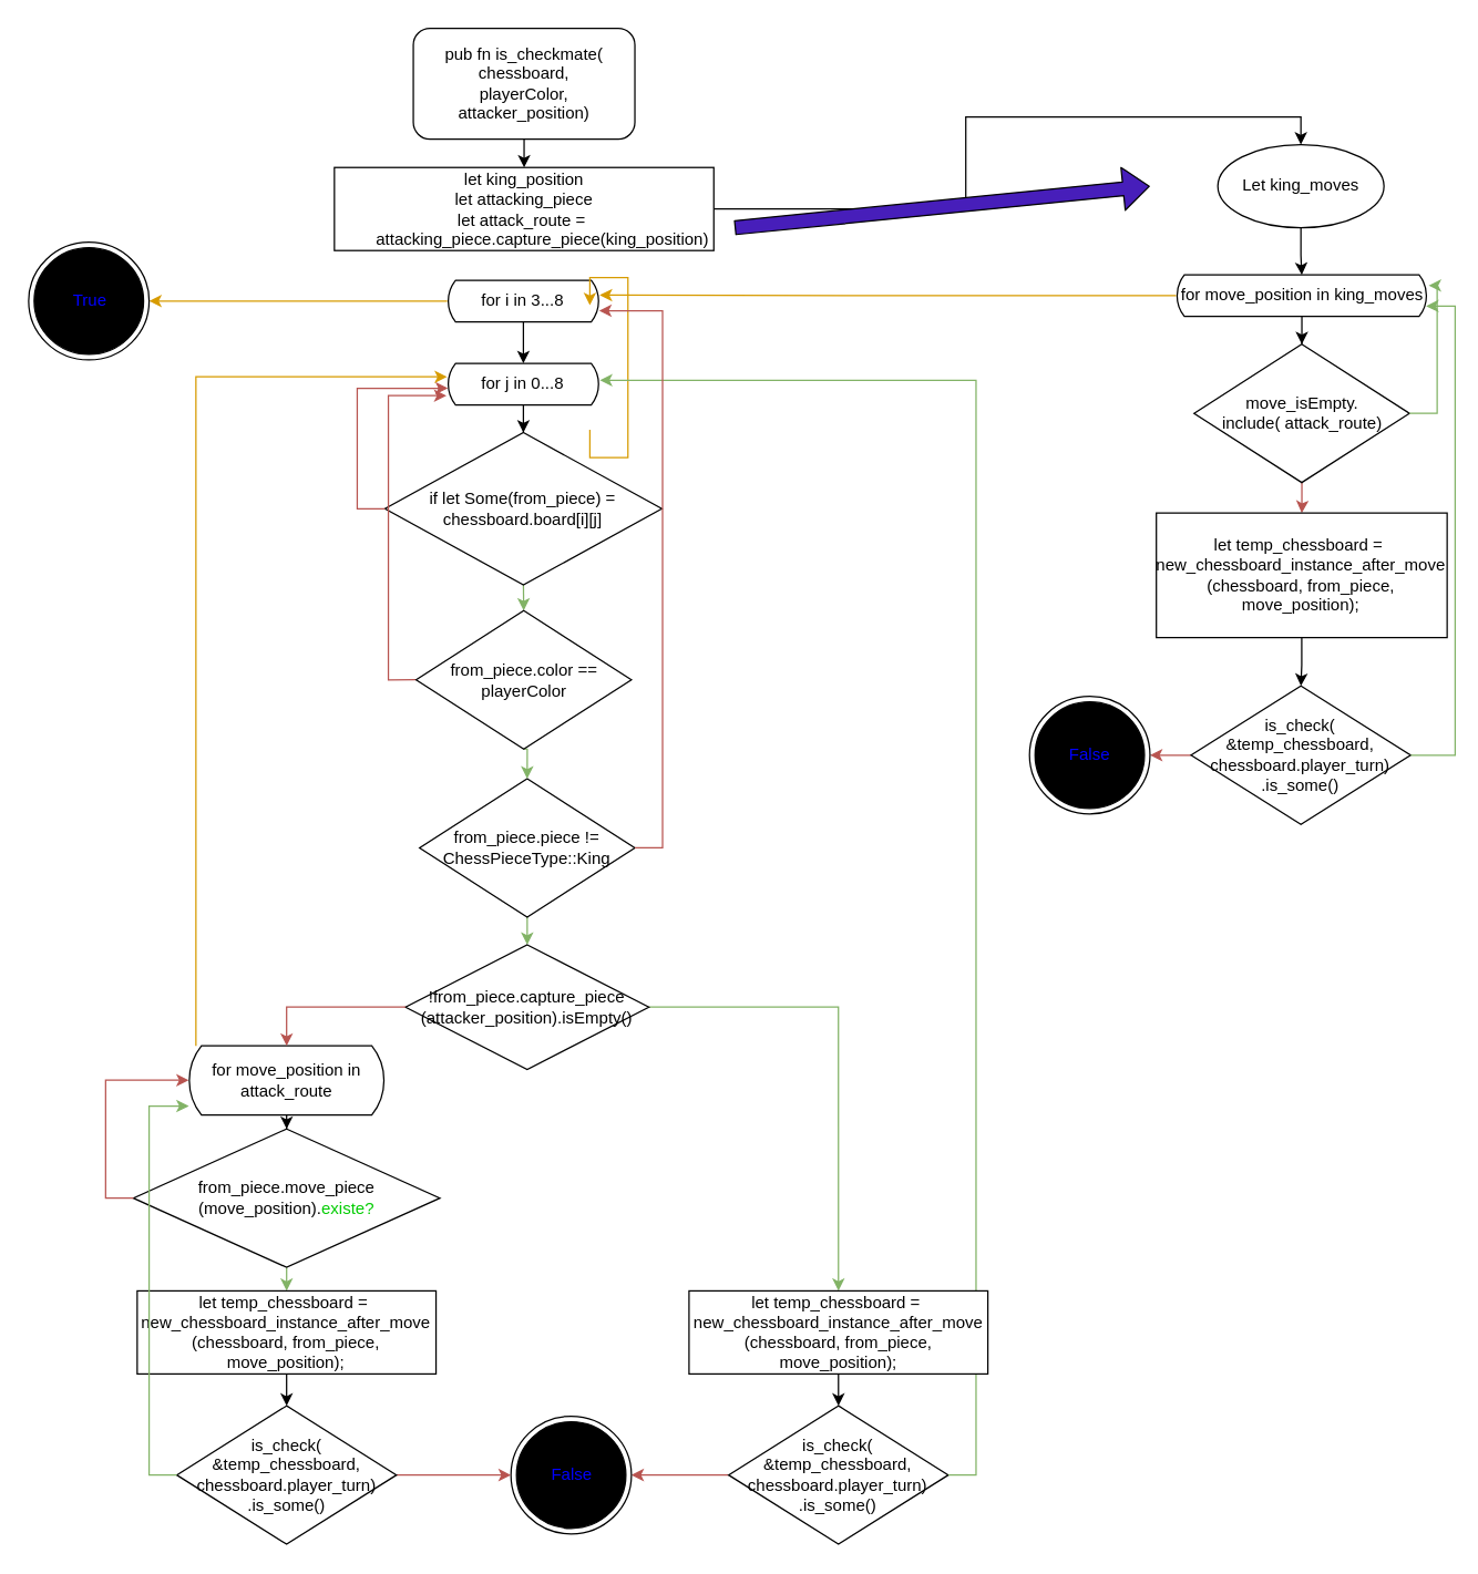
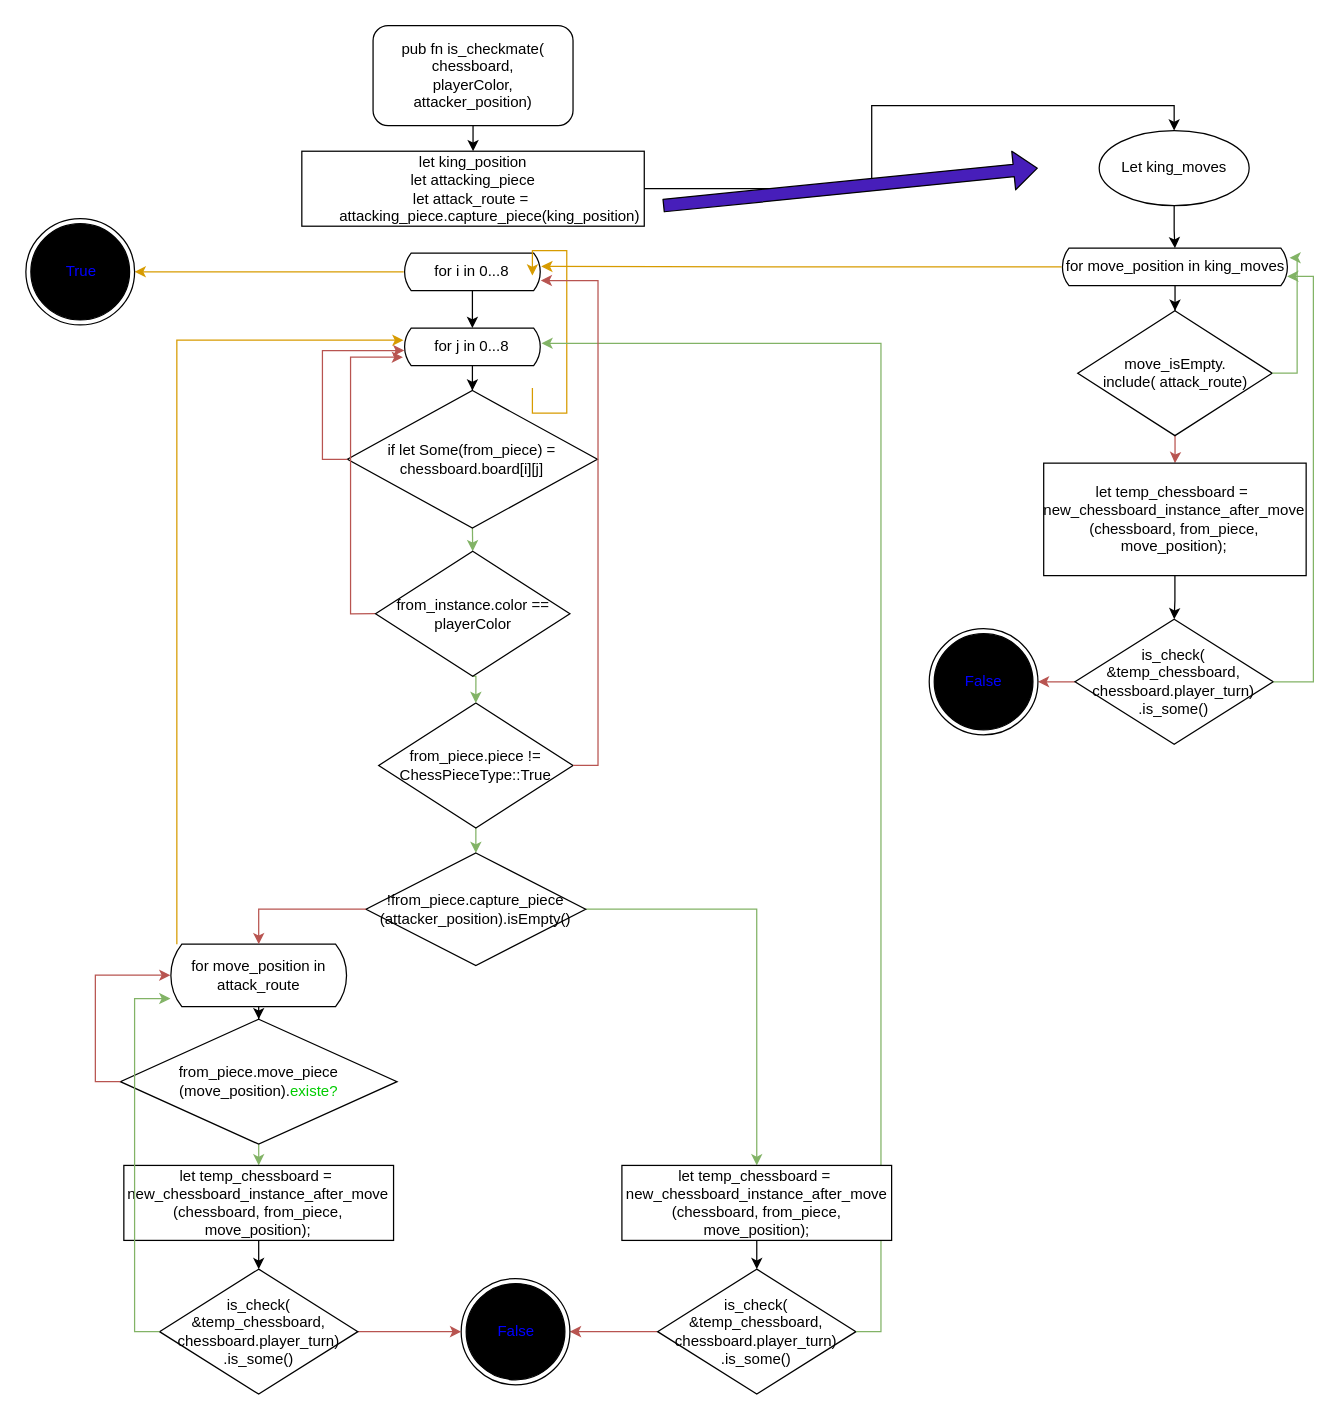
- <mxCell id="7" value="for i in 3...8" style="html=1;dashed=0;whiteSpace=wrap;shape=mxgraph.dfd.loop" parent="1" vertex="1"><mxGeometry x="322.31" y="202" width="110" height="30" as="geometry" /></mxCell>
+ <mxCell id="7" value="for i in 0...8" style="html=1;dashed=0;whiteSpace=wrap;shape=mxgraph.dfd.loop" parent="1" vertex="1"><mxGeometry x="322.31" y="202" width="110" height="30" as="geometry" /></mxCell>
- <mxCell id="30" value="from_piece.color == playerColor" style="shape=rhombus;html=1;dashed=0;whiteSpace=wrap;perimeter=rhombusPerimeter;" parent="1" vertex="1"><mxGeometry x="299.81" y="440.58" width="155.5" height="100" as="geometry" /></mxCell>
+ <mxCell id="30" value="from_instance.color == playerColor" style="shape=rhombus;html=1;dashed=0;whiteSpace=wrap;perimeter=rhombusPerimeter;" parent="1" vertex="1"><mxGeometry x="299.81" y="440.58" width="155.5" height="100" as="geometry" /></mxCell>
- <mxCell id="16" value="from_piece.piece !=&lt;div&gt;ChessPieceType::King&lt;/div&gt;" style="shape=rhombus;html=1;dashed=0;whiteSpace=wrap;perimeter=rhombusPerimeter;" parent="1" vertex="1"><mxGeometry x="302.31" y="562" width="155.5" height="100" as="geometry" /></mxCell>
+ <mxCell id="16" value="from_piece.piece !=&lt;div&gt;ChessPieceType::True&lt;/div&gt;" style="shape=rhombus;html=1;dashed=0;whiteSpace=wrap;perimeter=rhombusPerimeter;" parent="1" vertex="1"><mxGeometry x="302.31" y="562" width="155.5" height="100" as="geometry" /></mxCell>
